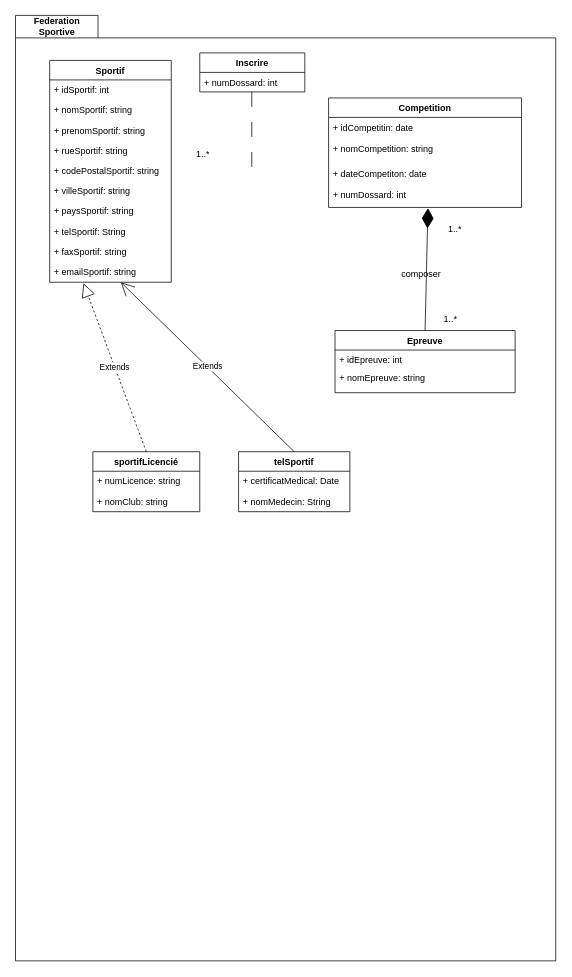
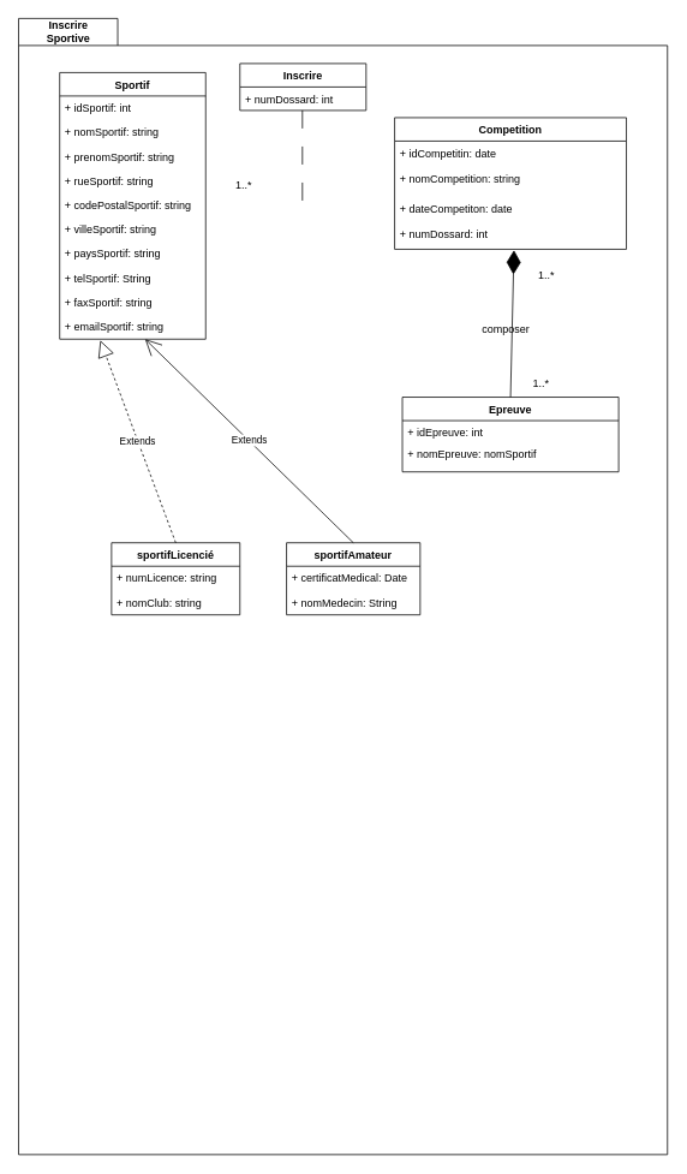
- <mxCell id="2" value="Federation&lt;br&gt;Sportive" style="shape=folder;fontStyle=1;tabWidth=110;tabHeight=30;tabPosition=left;html=1;boundedLbl=1;labelInHeader=1;container=1;collapsible=0;" vertex="1" parent="1"><mxGeometry x="20" y="20" width="720" height="1260" as="geometry" /></mxCell>
+ <mxCell id="2" value="Inscrire&lt;br&gt;Sportive" style="shape=folder;fontStyle=1;tabWidth=110;tabHeight=30;tabPosition=left;html=1;boundedLbl=1;labelInHeader=1;container=1;collapsible=0;" vertex="1" parent="1"><mxGeometry x="20" y="20" width="720" height="1260" as="geometry" /></mxCell>
- <mxCell id="11" value="+ nomEpreuve: string" style="text;strokeColor=none;fillColor=none;align=left;verticalAlign=top;spacingLeft=4;spacingRight=4;overflow=hidden;rotatable=0;points=[[0,0.5],[1,0.5]];portConstraint=eastwest;" parent="9" vertex="1"><mxGeometry y="50" width="240" height="32.84" as="geometry" /></mxCell>
+ <mxCell id="11" value="+ nomEpreuve: nomSportif" style="text;strokeColor=none;fillColor=none;align=left;verticalAlign=top;spacingLeft=4;spacingRight=4;overflow=hidden;rotatable=0;points=[[0,0.5],[1,0.5]];portConstraint=eastwest;" parent="9" vertex="1"><mxGeometry y="50" width="240" height="32.84" as="geometry" /></mxCell>
- <mxCell id="27" value="telSportif" style="swimlane;fontStyle=1;childLayout=stackLayout;horizontal=1;startSize=26;fillColor=none;horizontalStack=0;resizeParent=1;resizeParentMax=0;resizeLast=0;collapsible=1;marginBottom=0;" parent="2" vertex="1"><mxGeometry x="297.29" y="581.481" width="148.31" height="79.926" as="geometry" /></mxCell>
+ <mxCell id="27" value="sportifAmateur" style="swimlane;fontStyle=1;childLayout=stackLayout;horizontal=1;startSize=26;fillColor=none;horizontalStack=0;resizeParent=1;resizeParentMax=0;resizeLast=0;collapsible=1;marginBottom=0;" parent="2" vertex="1"><mxGeometry x="297.29" y="581.481" width="148.31" height="79.926" as="geometry" /></mxCell>
